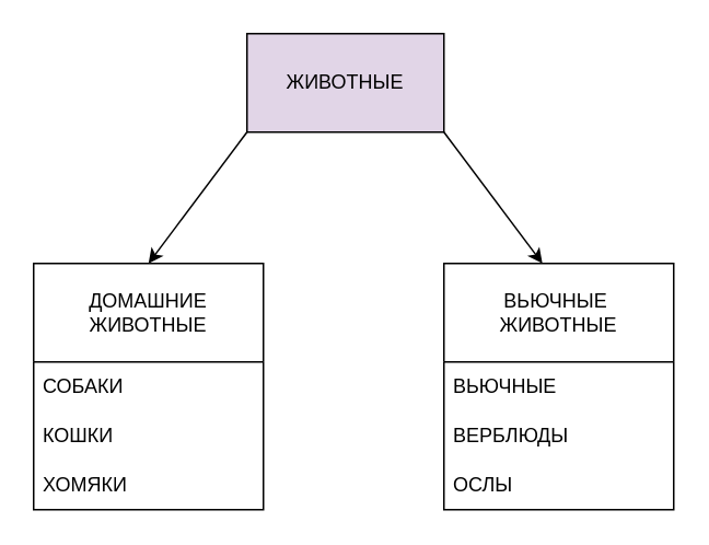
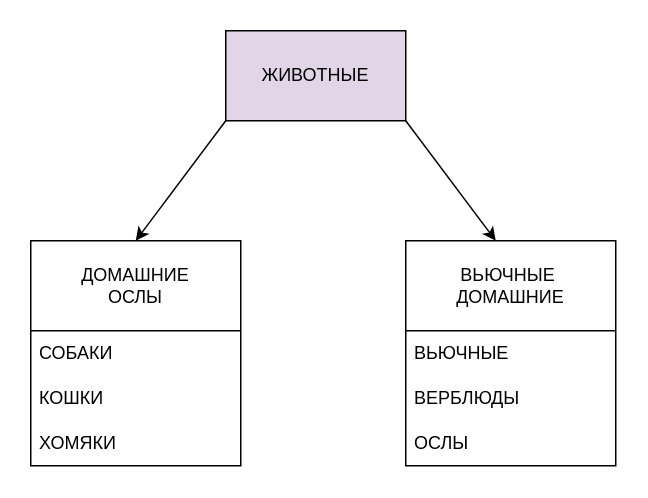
- <mxCell id="5" value="ДОМАШНИЕ&lt;div&gt;ЖИВОТНЫЕ&lt;/div&gt;" style="swimlane;fontStyle=0;childLayout=stackLayout;horizontal=1;startSize=60;horizontalStack=0;resizeParent=1;resizeParentMax=0;resizeLast=0;collapsible=1;marginBottom=0;whiteSpace=wrap;html=1;" vertex="1" parent="1"><mxGeometry x="20" y="160" width="140" height="150" as="geometry" /></mxCell>
+ <mxCell id="5" value="ДОМАШНИЕ&lt;div&gt;ОСЛЫ&lt;/div&gt;" style="swimlane;fontStyle=0;childLayout=stackLayout;horizontal=1;startSize=60;horizontalStack=0;resizeParent=1;resizeParentMax=0;resizeLast=0;collapsible=1;marginBottom=0;whiteSpace=wrap;html=1;" vertex="1" parent="1"><mxGeometry x="20" y="160" width="140" height="150" as="geometry" /></mxCell>
- <mxCell id="9" value="ВЬЮЧНЫЕ&amp;nbsp;&lt;div&gt;ЖИВОТНЫЕ&lt;/div&gt;" style="swimlane;fontStyle=0;childLayout=stackLayout;horizontal=1;startSize=60;horizontalStack=0;resizeParent=1;resizeParentMax=0;resizeLast=0;collapsible=1;marginBottom=0;whiteSpace=wrap;html=1;" vertex="1" parent="1"><mxGeometry x="270" y="160" width="140" height="150" as="geometry" /></mxCell>
+ <mxCell id="9" value="ВЬЮЧНЫЕ&amp;nbsp;&lt;div&gt;ДОМАШНИЕ&lt;/div&gt;" style="swimlane;fontStyle=0;childLayout=stackLayout;horizontal=1;startSize=60;horizontalStack=0;resizeParent=1;resizeParentMax=0;resizeLast=0;collapsible=1;marginBottom=0;whiteSpace=wrap;html=1;" vertex="1" parent="1"><mxGeometry x="270" y="160" width="140" height="150" as="geometry" /></mxCell>
